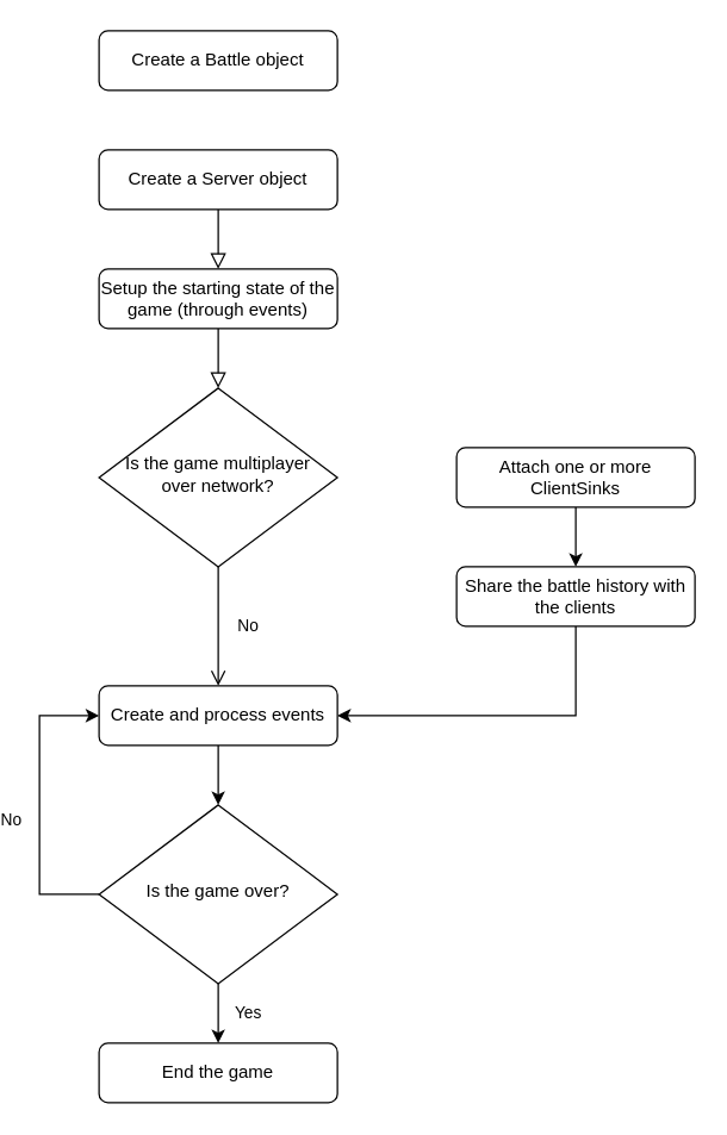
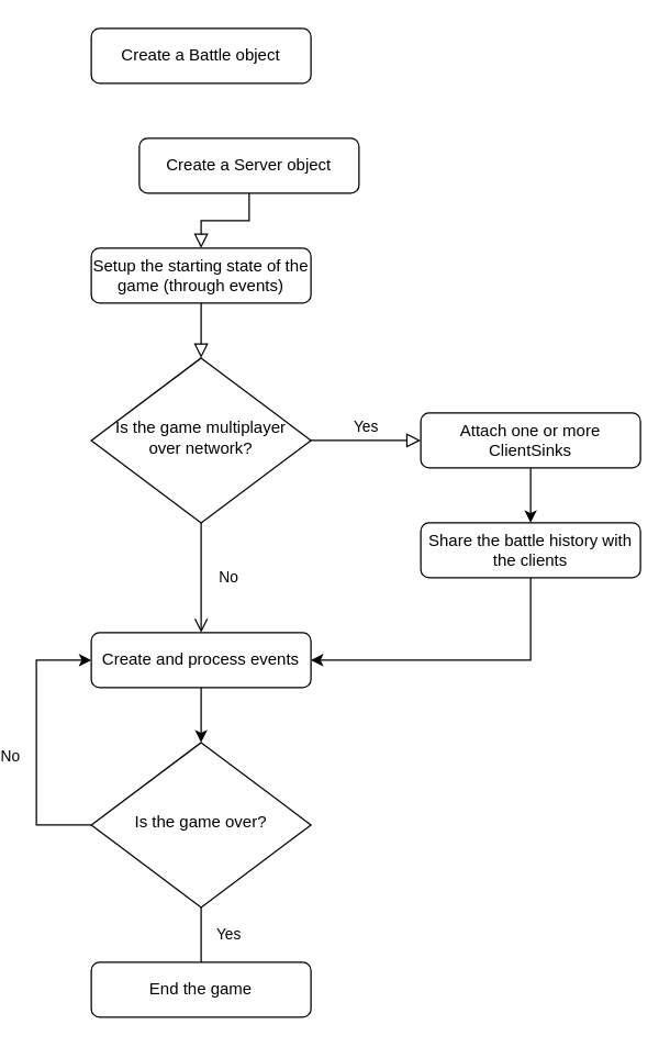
- <mxCell id="3" value="Create a Server object" style="rounded=1;whiteSpace=wrap;html=1;fontSize=12;glass=0;strokeWidth=1;shadow=0;" parent="1" vertex="1"><mxGeometry x="60" y="100" width="160" height="40" as="geometry" /></mxCell>
+ <mxCell id="3" value="Create a Server object" style="rounded=1;whiteSpace=wrap;html=1;fontSize=12;glass=0;strokeWidth=1;shadow=0;" parent="1" vertex="1"><mxGeometry x="95" y="100" width="160" height="40" as="geometry" /></mxCell>
+ <mxCell id="5" value="Yes" style="edgeStyle=orthogonalEdgeStyle;rounded=0;html=1;jettySize=auto;orthogonalLoop=1;fontSize=11;endArrow=block;endFill=0;endSize=8;strokeWidth=1;shadow=0;labelBackgroundColor=none;" parent="1" source="6" target="8" edge="1"><mxGeometry y="10" relative="1" as="geometry"><mxPoint as="offset" /></mxGeometry></mxCell>
- <mxCell id="18" value="Yes" style="edgeStyle=orthogonalEdgeStyle;rounded=0;orthogonalLoop=1;jettySize=auto;html=1;entryX=0.5;entryY=0;entryDx=0;entryDy=0;" edge="1" parent="1" source="19" target="20"><mxGeometry y="20" relative="1" as="geometry"><mxPoint as="offset" /></mxGeometry></mxCell>
+ <mxCell id="18" value="Yes" style="edgeStyle=orthogonalEdgeStyle;rounded=0;orthogonalLoop=1;jettySize=auto;html=1;entryX=0.5;entryY=0;entryDx=0;entryDy=0;endArrow=none;" edge="1" parent="1" source="19" target="20"><mxGeometry y="20" relative="1" as="geometry"><mxPoint as="offset" /></mxGeometry></mxCell>
